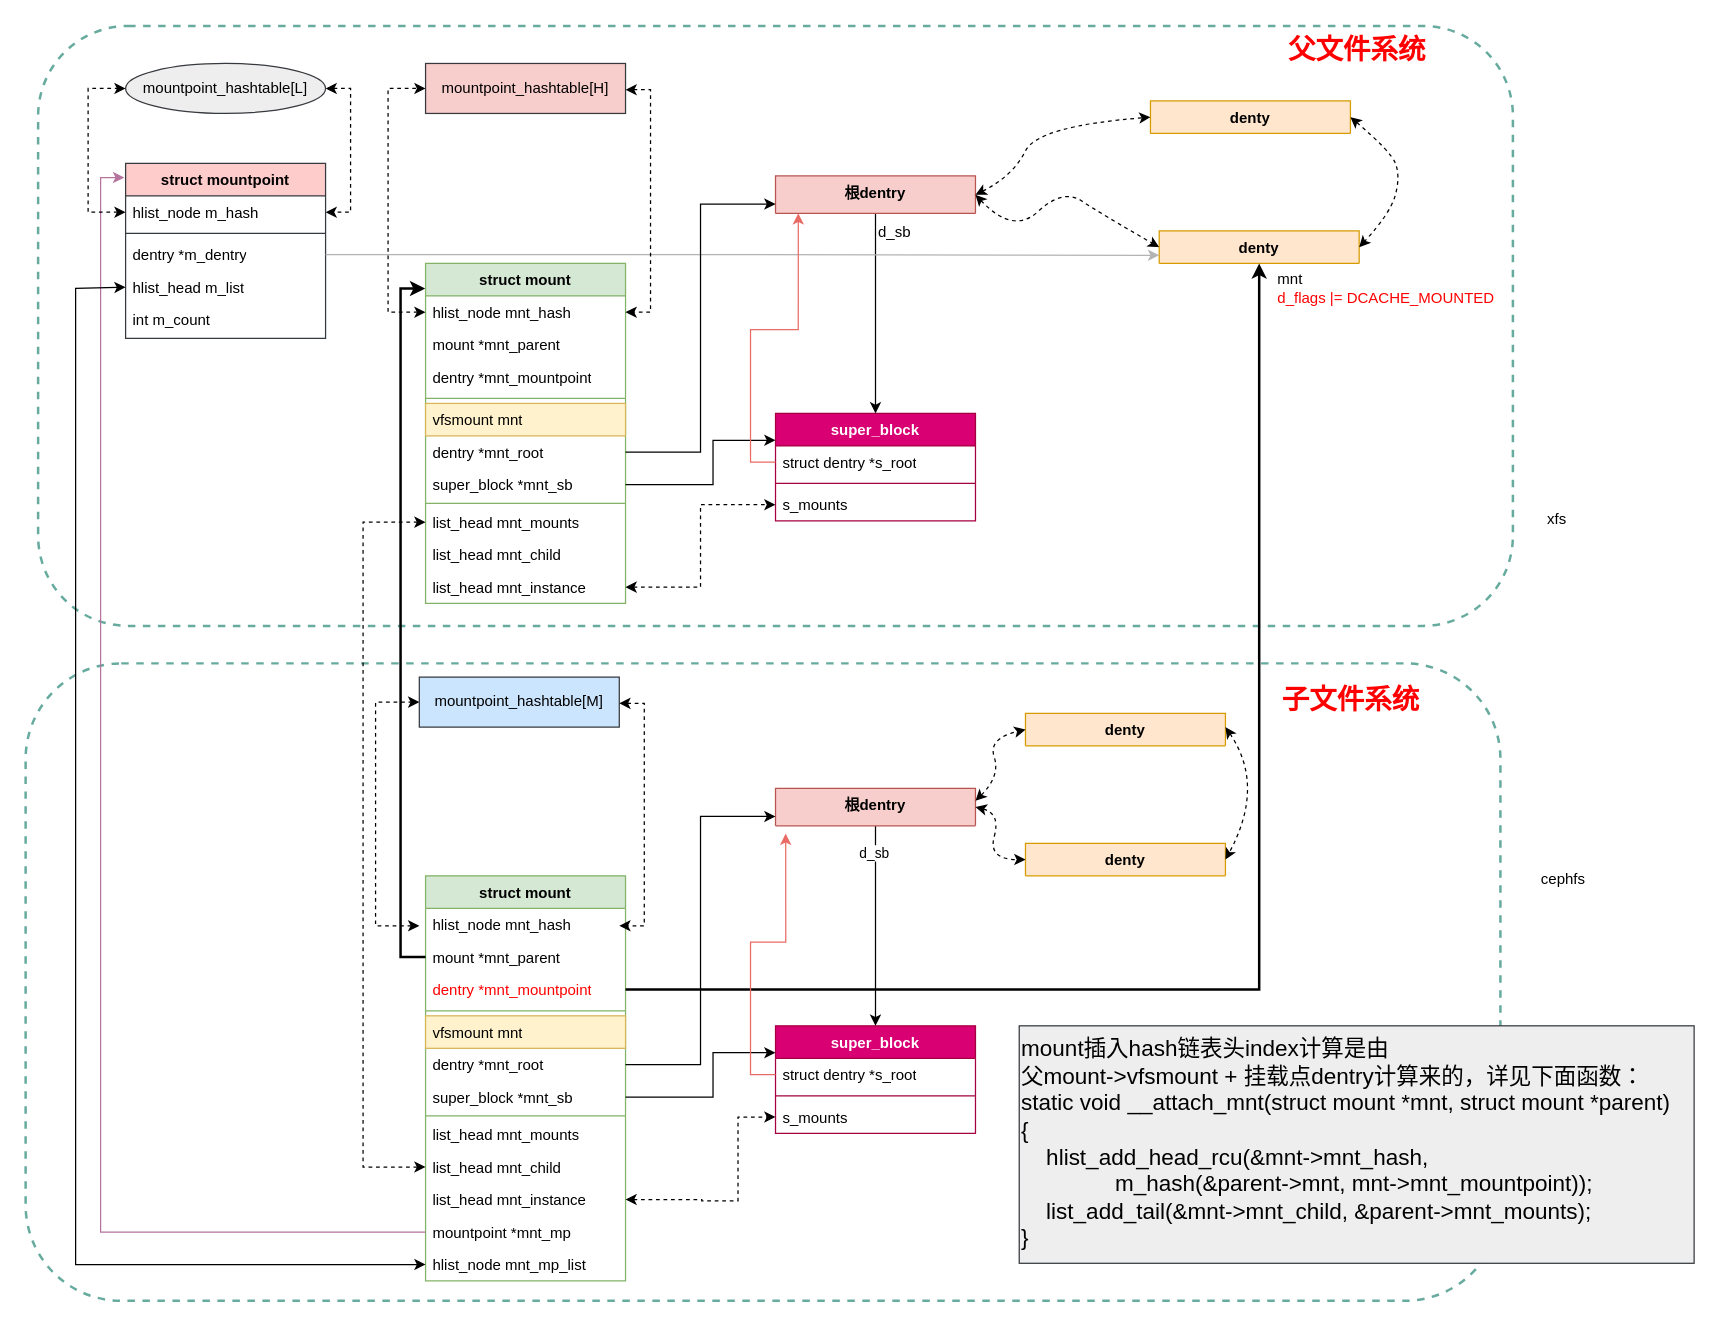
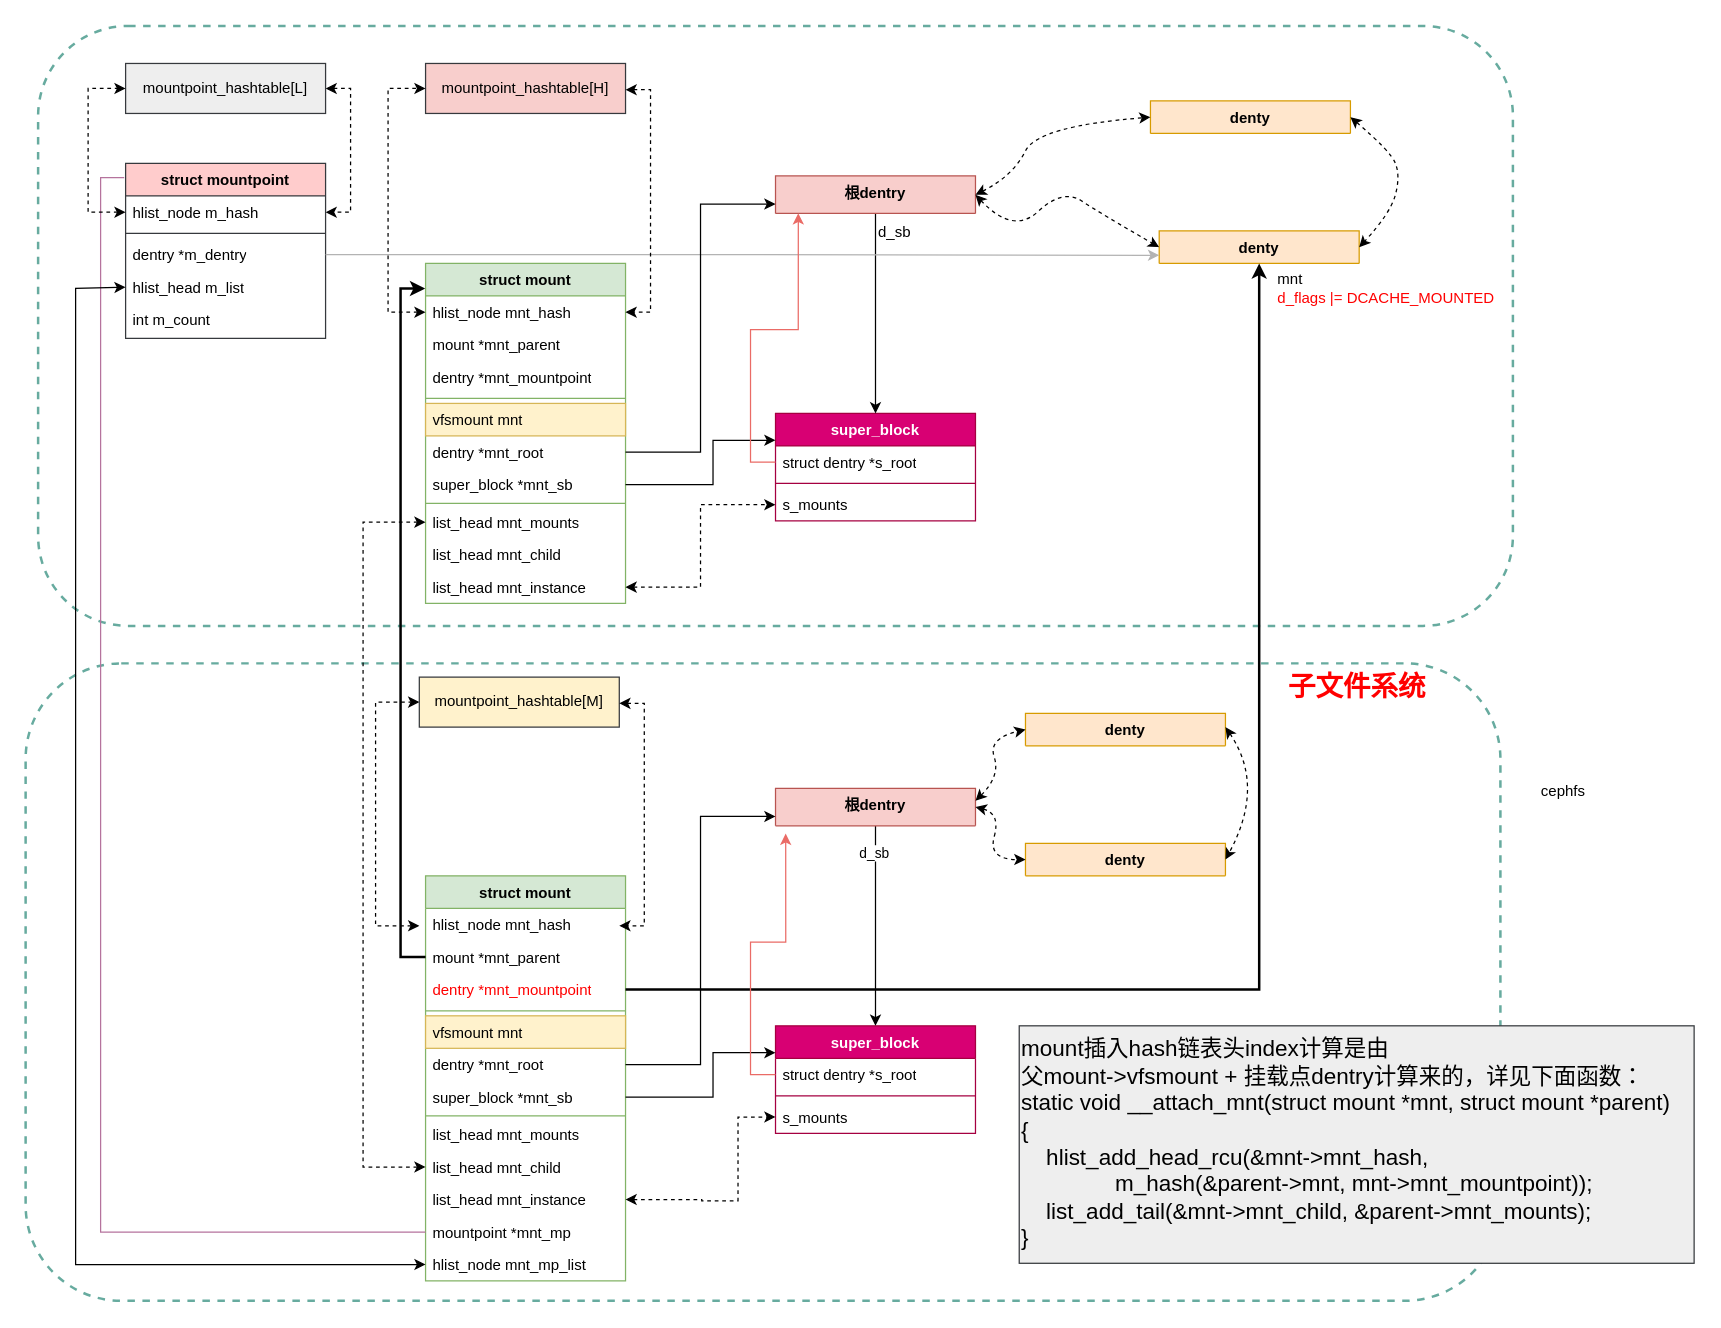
- <mxCell id="83" value="&lt;font size=&quot;1&quot; color=&quot;#ff0000&quot; style=&quot;&quot;&gt;&lt;b style=&quot;font-size: 22px;&quot;&gt;父文件系统&lt;/b&gt;&lt;/font&gt;" style="text;html=1;align=center;verticalAlign=middle;resizable=0;points=[];autosize=1;strokeColor=none;fillColor=none;fontSize=12;fontFamily=Helvetica;fontColor=default;" parent="1" vertex="1"><mxGeometry x="1020" y="20" width="130" height="40" as="geometry" /></mxCell>
- <mxCell id="25" value="mountpoint_hashtable[L]" style="ellipse;html=1;whiteSpace=wrap;fillColor=#eeeeee;strokeColor=#36393d;" parent="1" vertex="1"><mxGeometry x="100" y="50" width="160" height="40" as="geometry" /></mxCell>
+ <mxCell id="25" value="mountpoint_hashtable[L]" style="html=1;whiteSpace=wrap;fillColor=#eeeeee;strokeColor=#36393d;" parent="1" vertex="1"><mxGeometry x="100" y="50" width="160" height="40" as="geometry" /></mxCell>
- <mxCell id="63" style="edgeStyle=orthogonalEdgeStyle;rounded=0;orthogonalLoop=1;jettySize=auto;html=1;entryX=-0.007;entryY=0.081;entryDx=0;entryDy=0;entryPerimeter=0;strokeColor=#B5739D;exitX=0;exitY=0.5;exitDx=0;exitDy=0;" parent="1" source="49" target="26" edge="1"><mxGeometry relative="1" as="geometry"><mxPoint x="300" y="933" as="sourcePoint" /><Array as="points"><mxPoint x="80" y="985" /><mxPoint x="80" y="141" /></Array></mxGeometry></mxCell>
+ <mxCell id="63" style="edgeStyle=orthogonalEdgeStyle;rounded=0;orthogonalLoop=1;jettySize=auto;html=1;entryX=-0.007;entryY=0.081;entryDx=0;entryDy=0;entryPerimeter=0;strokeColor=#B5739D;exitX=0;exitY=0.5;exitDx=0;exitDy=0;endArrow=none;" parent="1" source="49" target="26" edge="1"><mxGeometry relative="1" as="geometry"><mxPoint x="300" y="933" as="sourcePoint" /><Array as="points"><mxPoint x="80" y="985" /><mxPoint x="80" y="141" /></Array></mxGeometry></mxCell>
- <mxCell id="88" value="xfs" style="text;html=1;align=center;verticalAlign=middle;resizable=0;points=[];autosize=1;strokeColor=none;fillColor=none;" parent="1" vertex="1"><mxGeometry x="1225" y="400" width="40" height="30" as="geometry" /></mxCell>
- <mxCell id="84" value="&lt;font size=&quot;1&quot; color=&quot;#ff0000&quot; style=&quot;&quot;&gt;&lt;b style=&quot;font-size: 22px;&quot;&gt;子文件系统&lt;/b&gt;&lt;/font&gt;" style="text;html=1;align=center;verticalAlign=middle;resizable=0;points=[];autosize=1;strokeColor=none;fillColor=none;fontSize=12;fontFamily=Helvetica;fontColor=default;" parent="1" vertex="1"><mxGeometry x="1015" y="540" width="130" height="40" as="geometry" /></mxCell>
+ <mxCell id="84" value="&lt;font size=&quot;1&quot; color=&quot;#ff0000&quot; style=&quot;&quot;&gt;&lt;b style=&quot;font-size: 22px;&quot;&gt;子文件系统&lt;/b&gt;&lt;/font&gt;" style="text;html=1;align=center;verticalAlign=middle;resizable=0;points=[];autosize=1;strokeColor=none;fillColor=none;fontSize=12;fontFamily=Helvetica;fontColor=default;" parent="1" vertex="1"><mxGeometry x="1020" y="530" width="130" height="40" as="geometry" /></mxCell>
- <mxCell id="78" value="mountpoint_hashtable[M]" style="html=1;whiteSpace=wrap;fillColor=#cce5ff;strokeColor=#36393d;" parent="1" vertex="1"><mxGeometry x="335" y="541" width="160" height="40" as="geometry" /></mxCell>
+ <mxCell id="78" value="mountpoint_hashtable[M]" style="html=1;whiteSpace=wrap;fillColor=#fff2cc;strokeColor=#36393d;" parent="1" vertex="1"><mxGeometry x="335" y="541" width="160" height="40" as="geometry" /></mxCell>
- <mxCell id="89" value="cephfs" style="text;html=1;align=center;verticalAlign=middle;resizable=0;points=[];autosize=1;strokeColor=none;fillColor=none;" parent="1" vertex="1"><mxGeometry x="1220" y="688" width="60" height="30" as="geometry" /></mxCell>
+ <mxCell id="89" value="cephfs" style="text;html=1;align=center;verticalAlign=middle;resizable=0;points=[];autosize=1;strokeColor=none;fillColor=none;" parent="1" vertex="1"><mxGeometry x="1220" y="618" width="60" height="30" as="geometry" /></mxCell>
